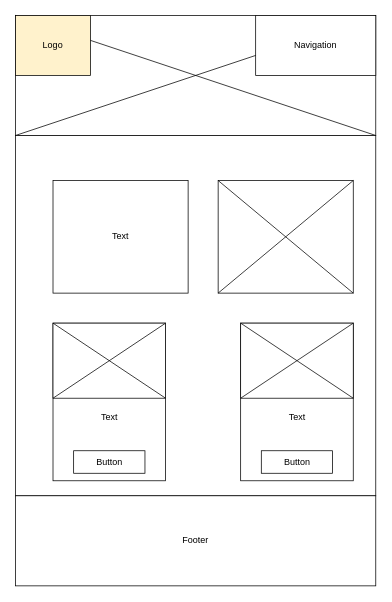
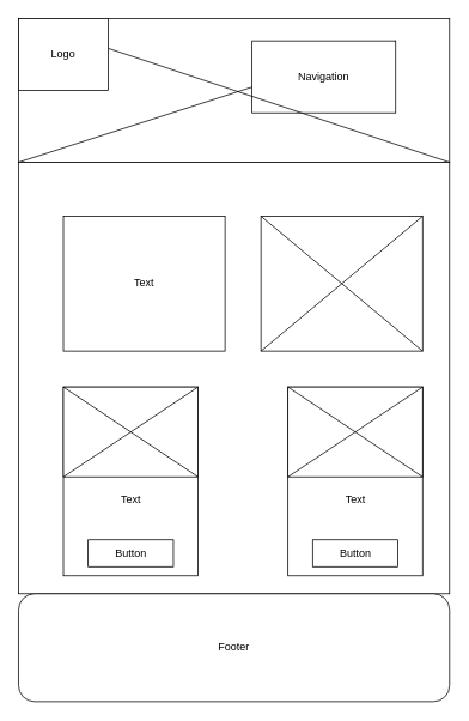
- <mxCell id="6" value="Logo" style="rounded=0;whiteSpace=wrap;html=1;fillColor=#fff2cc;" vertex="1" parent="1"><mxGeometry x="20" y="20" width="100" height="80" as="geometry" /></mxCell>
+ <mxCell id="6" value="Logo" style="rounded=0;whiteSpace=wrap;html=1;" vertex="1" parent="1"><mxGeometry x="20" y="20" width="100" height="80" as="geometry" /></mxCell>
- <mxCell id="4" value="Navigation" style="rounded=0;whiteSpace=wrap;html=1;" vertex="1" parent="1"><mxGeometry x="340" y="20" width="160" height="80" as="geometry" /></mxCell>
+ <mxCell id="4" value="Navigation" style="rounded=0;whiteSpace=wrap;html=1;" vertex="1" parent="1"><mxGeometry x="280" y="45" width="160" height="80" as="geometry" /></mxCell>
- <mxCell id="8" value="Footer" style="rounded=0;whiteSpace=wrap;html=1;" vertex="1" parent="1"><mxGeometry x="20" y="660" width="480" height="120" as="geometry" /></mxCell>
+ <mxCell id="8" value="Footer" style="whiteSpace=wrap;html=1;rounded=1;" vertex="1" parent="1"><mxGeometry x="20" y="660" width="480" height="120" as="geometry" /></mxCell>
